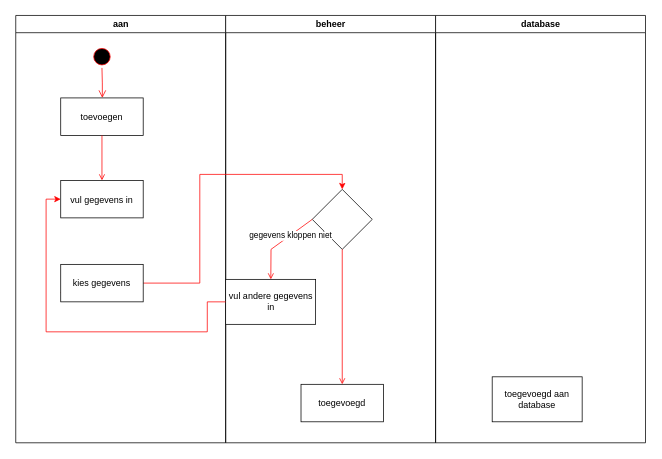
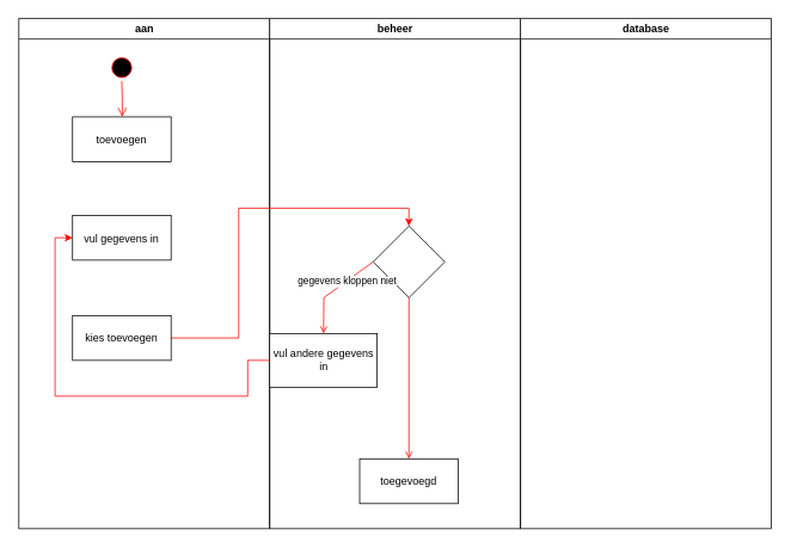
- <mxCell id="7" value="" style="endArrow=open;strokeColor=#FF0000;endFill=1;rounded=0" parent="2" source="5" target="6" edge="1"><mxGeometry relative="1" as="geometry" /></mxCell>
- <mxCell id="19" value="kies gegevens" style="" vertex="1" parent="1"><mxGeometry x="80.5" y="352" width="110" height="50" as="geometry" /></mxCell>
+ <mxCell id="19" value="kies toevoegen" style="" vertex="1" parent="1"><mxGeometry x="80.5" y="352" width="110" height="50" as="geometry" /></mxCell>
- <mxCell id="16" value="toegevoegd aan database" style="rounded=0;whiteSpace=wrap;html=1;" vertex="1" parent="15"><mxGeometry x="75.5" y="482" width="120" height="60" as="geometry" /></mxCell>
